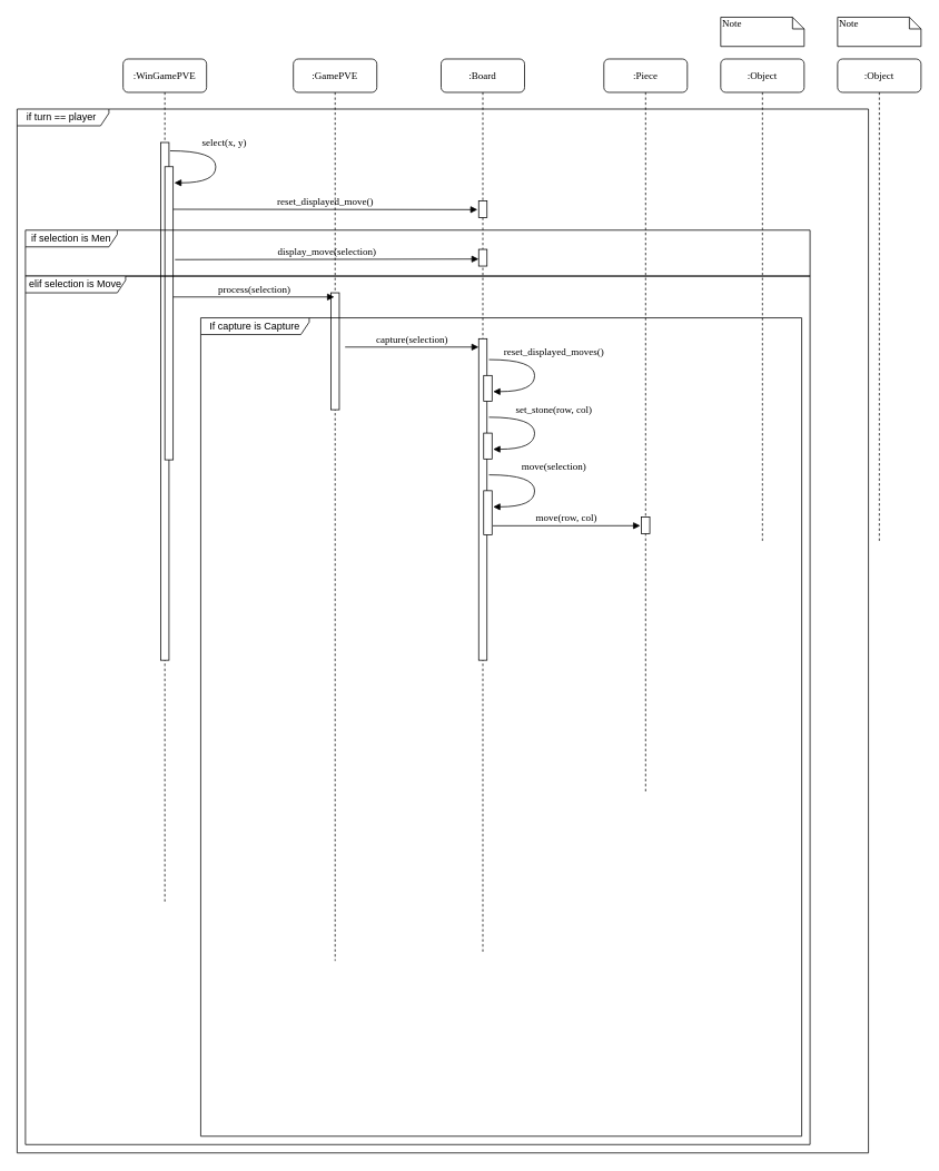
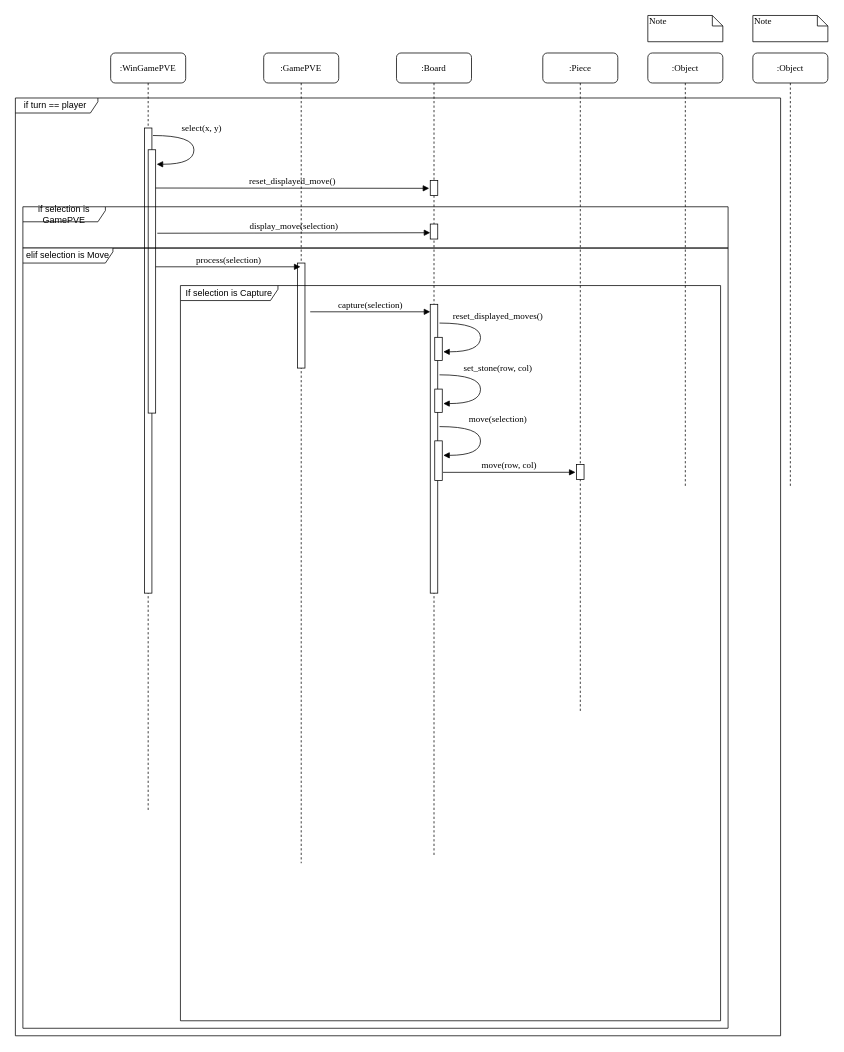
- <mxCell id="17" value="if selection is Men" style="shape=umlFrame;whiteSpace=wrap;html=1;pointerEvents=0;width=110;height=20;" vertex="1" parent="1"><mxGeometry x="30" y="275" width="940" height="55" as="geometry" /></mxCell>
+ <mxCell id="17" value="if selection is GamePVE" style="shape=umlFrame;whiteSpace=wrap;html=1;pointerEvents=0;width=110;height=20;" vertex="1" parent="1"><mxGeometry x="30" y="275" width="940" height="55" as="geometry" /></mxCell>
- <mxCell id="21" value="If capture is Capture" style="shape=umlFrame;whiteSpace=wrap;html=1;pointerEvents=0;width=130;height=20;" vertex="1" parent="1"><mxGeometry x="240" y="380" width="720" height="980" as="geometry" /></mxCell>
+ <mxCell id="21" value="If selection is Capture" style="shape=umlFrame;whiteSpace=wrap;html=1;pointerEvents=0;width=130;height=20;" vertex="1" parent="1"><mxGeometry x="240" y="380" width="720" height="980" as="geometry" /></mxCell>
